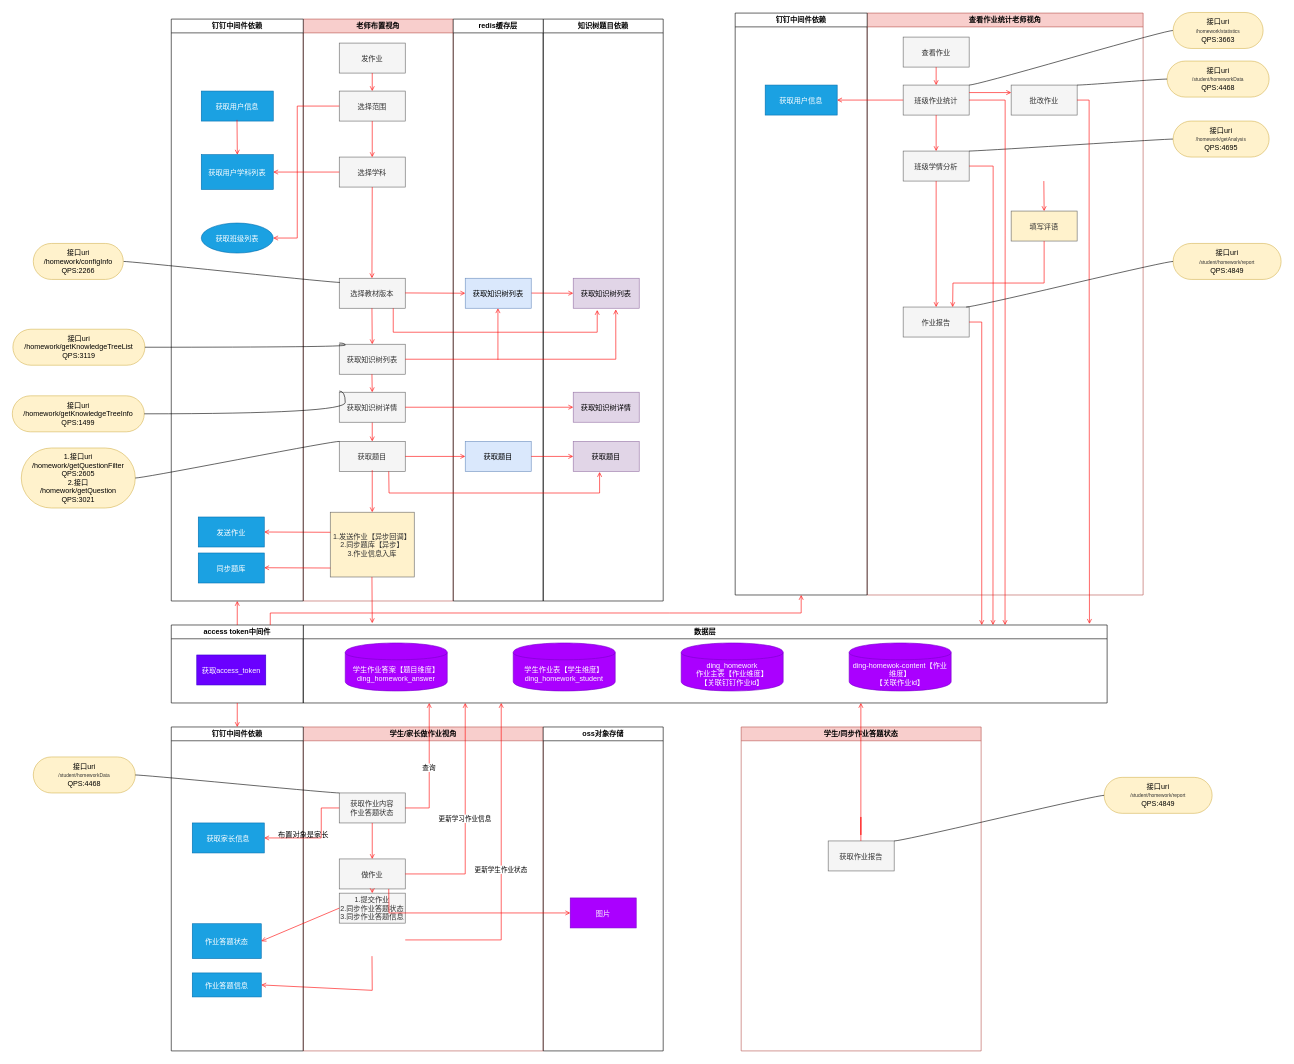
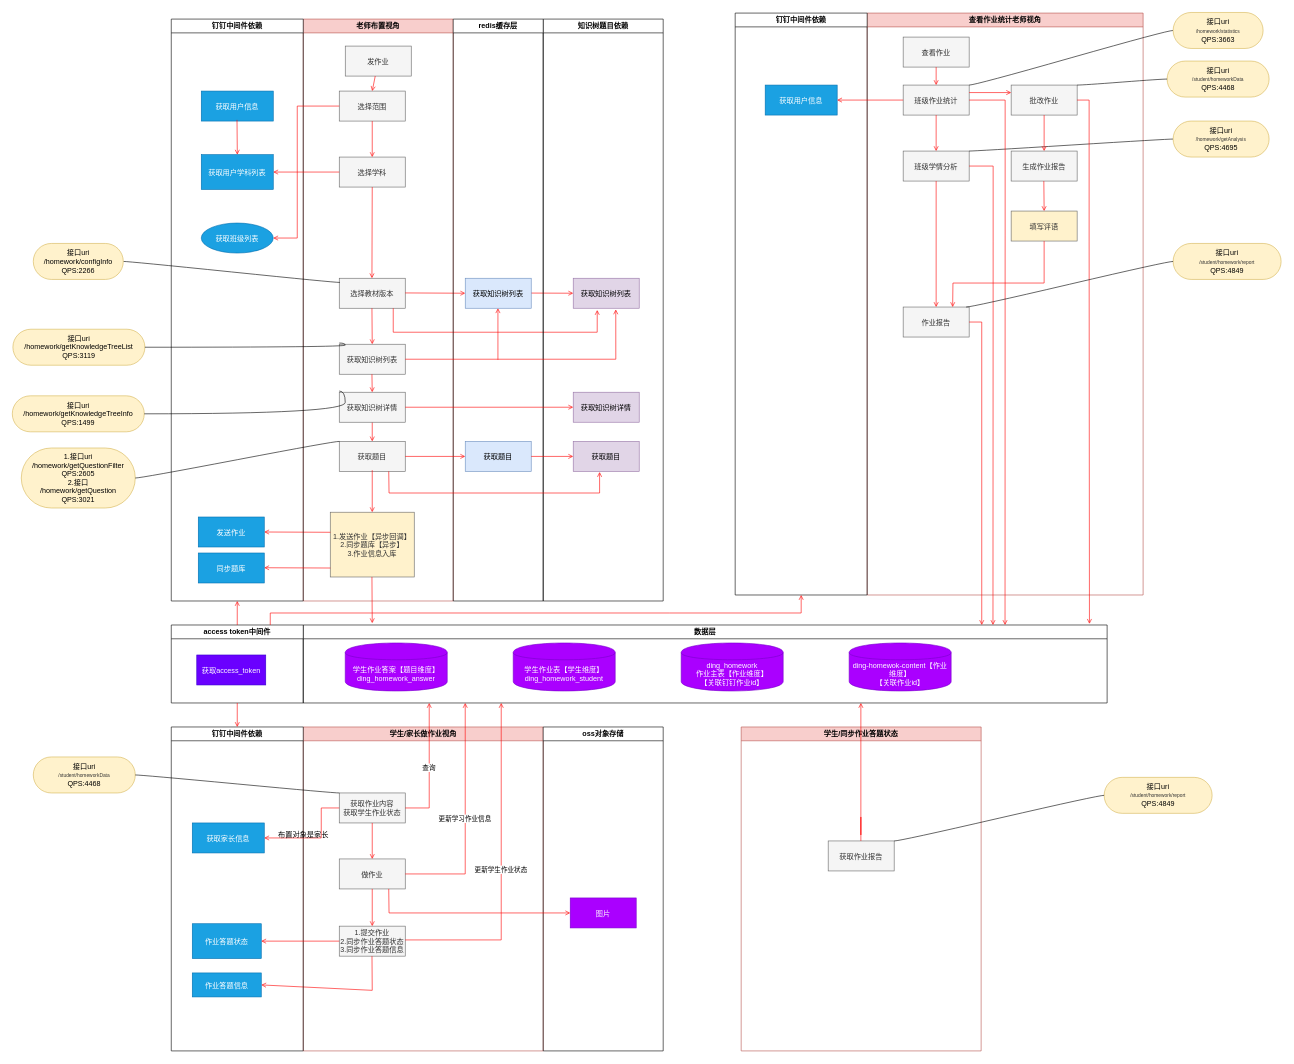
- <mxCell id="3" value="发作业" style="fillColor=#f5f5f5;strokeColor=#666666;fontColor=#333333;" parent="2" vertex="1"><mxGeometry x="60" y="40" width="110" height="50" as="geometry" /></mxCell>
+ <mxCell id="3" value="发作业" style="fillColor=#f5f5f5;strokeColor=#666666;fontColor=#333333;" parent="2" vertex="1"><mxGeometry x="70" y="45" width="110" height="50" as="geometry" /></mxCell>
+ <mxCell id="108" value="" style="endArrow=open;strokeColor=#FF0000;endFill=1;rounded=0;entryX=0.5;entryY=0;entryDx=0;entryDy=0;exitX=0.5;exitY=1;exitDx=0;exitDy=0;" edge="1" parent="1" source="106" target="84"><mxGeometry relative="1" as="geometry"><mxPoint x="1795" y="165.5" as="sourcePoint" /><mxPoint x="1865" y="165.5" as="targetPoint" /></mxGeometry></mxCell>
+ <mxCell id="84" value="生成作业报告" style="fillColor=#f5f5f5;strokeColor=#666666;fontColor=#333333;" vertex="1" parent="75"><mxGeometry x="240" y="230" width="110" height="50" as="geometry" /></mxCell>
- <mxCell id="49" value="获取作业内容&#10;作业答题状态" style="fillColor=#f5f5f5;strokeColor=#666666;fontColor=#333333;" parent="48" vertex="1"><mxGeometry x="60" y="110" width="110" height="50" as="geometry" /></mxCell>
+ <mxCell id="49" value="获取作业内容&#10;获取学生作业状态" style="fillColor=#f5f5f5;strokeColor=#666666;fontColor=#333333;" parent="48" vertex="1"><mxGeometry x="60" y="110" width="110" height="50" as="geometry" /></mxCell>
- <mxCell id="52" value="1.提交作业&#10;2.同步作业答题状态&#10;3.同步作业答题信息" style="fillColor=#f5f5f5;strokeColor=#666666;fontColor=#333333;" parent="48" vertex="1"><mxGeometry x="60" y="277" width="110" height="50" as="geometry" /></mxCell>
+ <mxCell id="52" value="1.提交作业&#10;2.同步作业答题状态&#10;3.同步作业答题信息" style="fillColor=#f5f5f5;strokeColor=#666666;fontColor=#333333;" parent="48" vertex="1"><mxGeometry x="60" y="332" width="110" height="50" as="geometry" /></mxCell>
